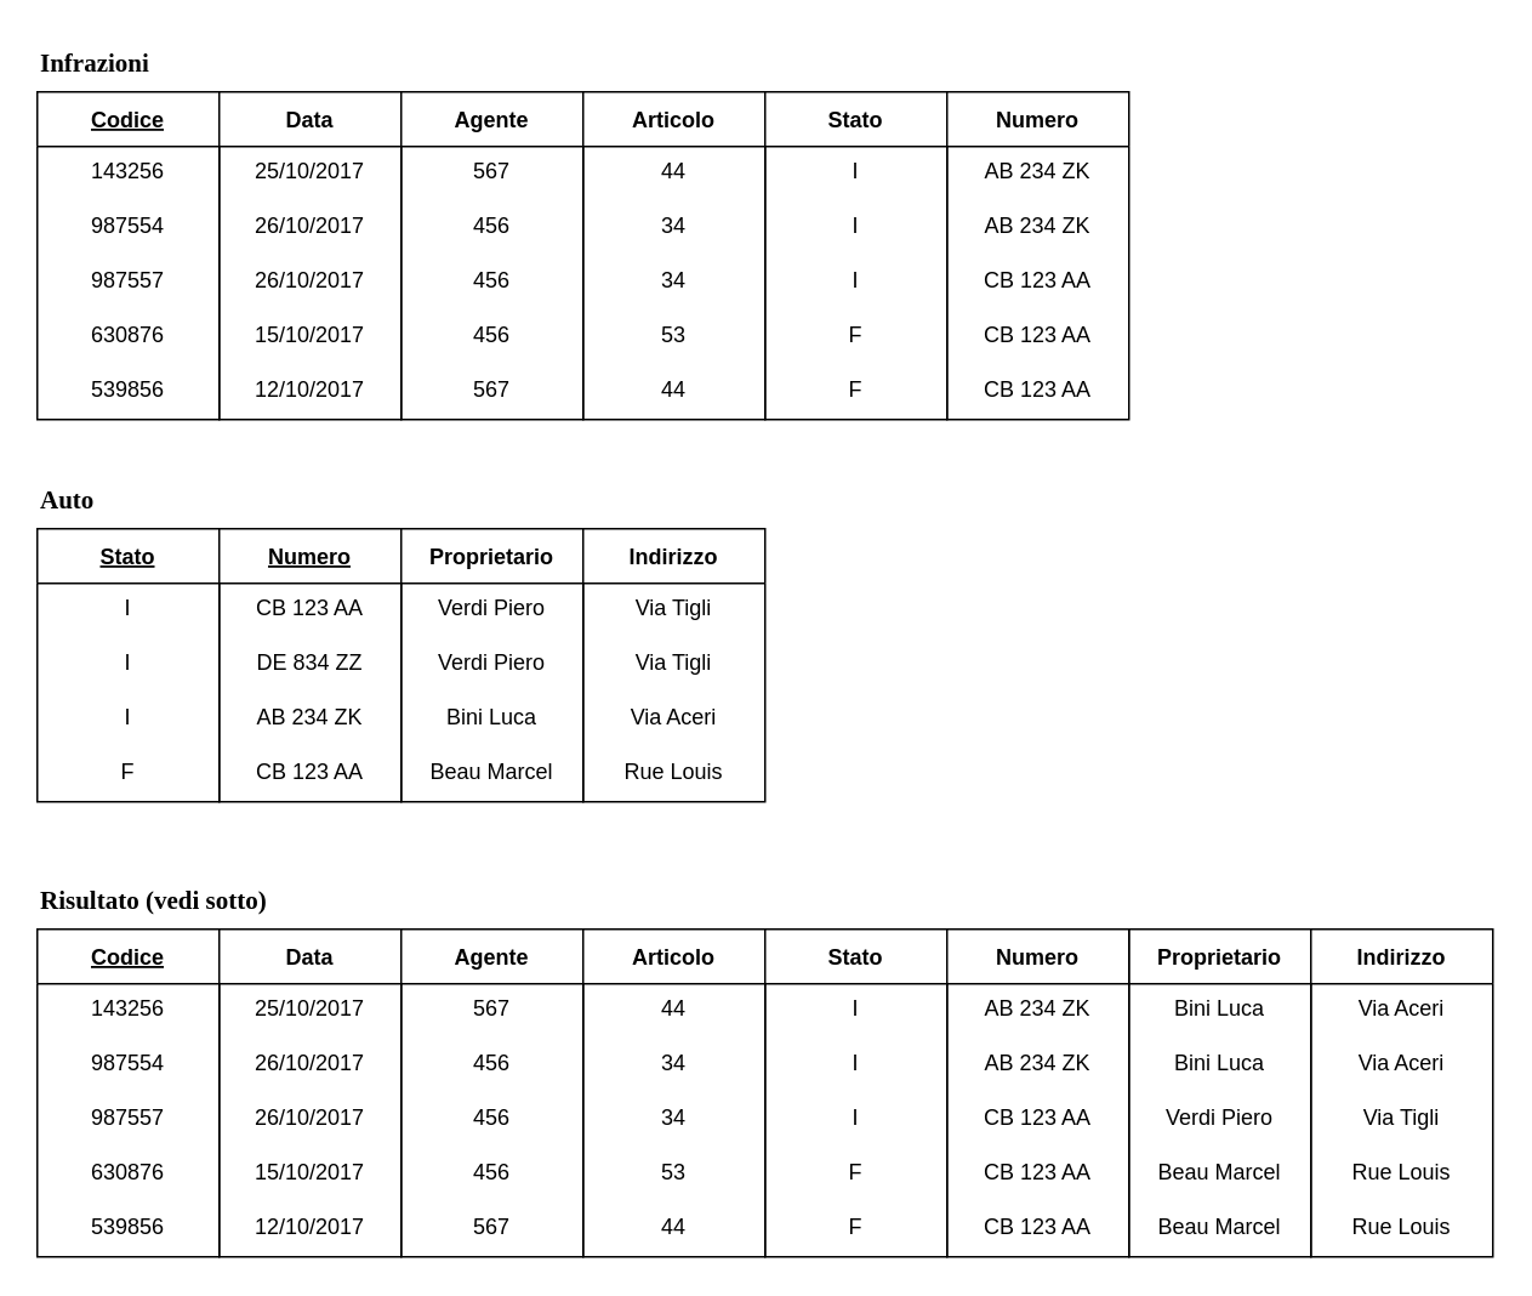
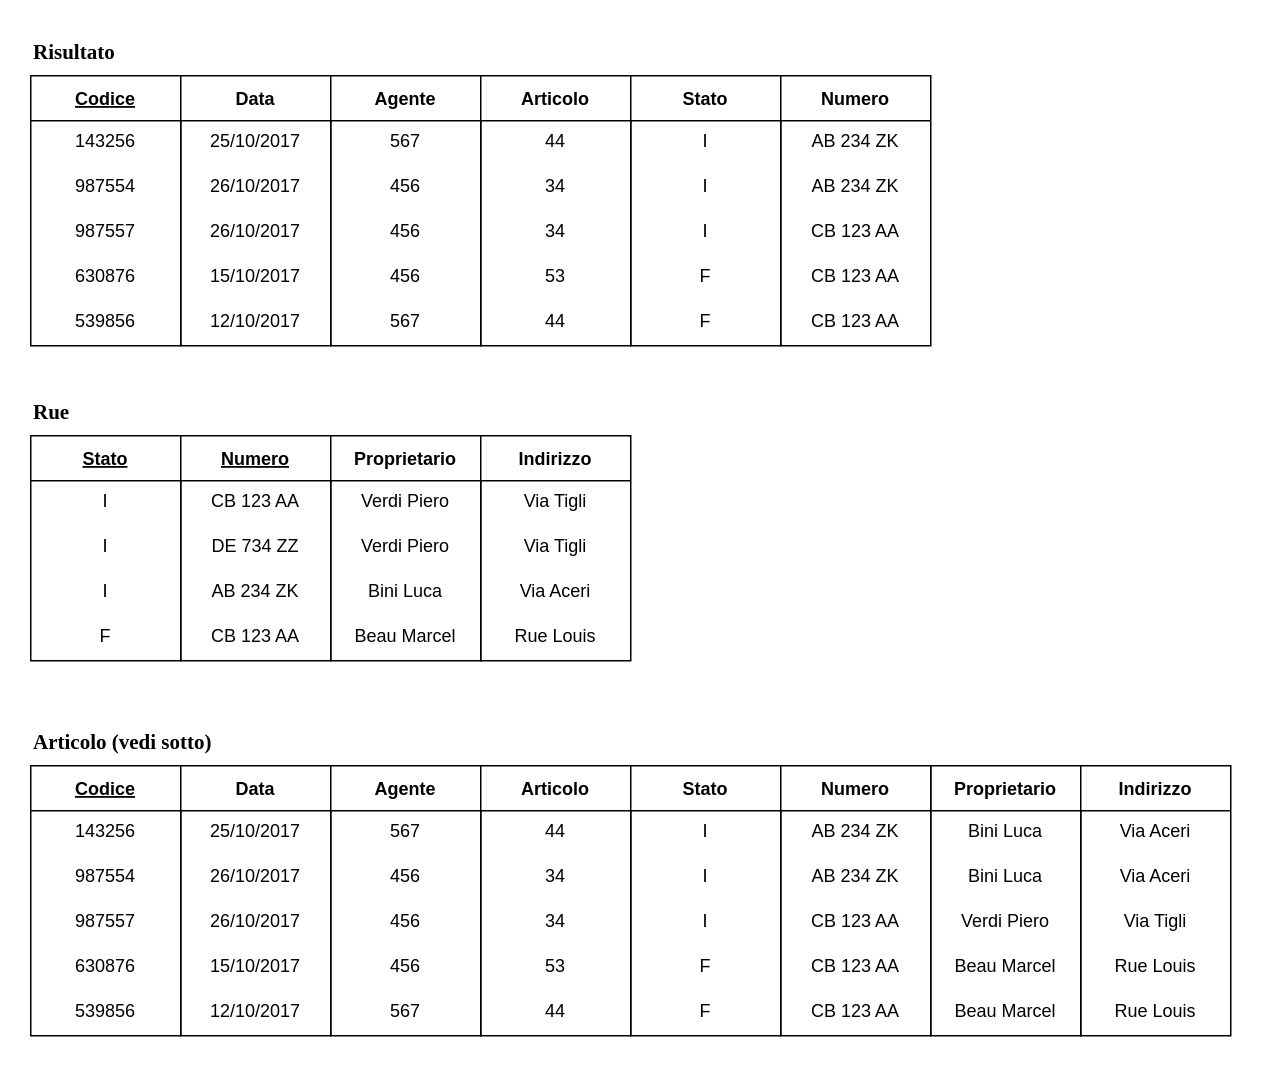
- <mxCell id="10" value="Infrazioni" style="text;html=1;align=left;verticalAlign=middle;resizable=0;points=[];autosize=1;strokeColor=none;fillColor=none;fontStyle=1;fontFamily=Times New Roman;fontSize=14;" vertex="1" parent="1"><mxGeometry x="20" y="20" width="80" height="30" as="geometry" /></mxCell>
+ <mxCell id="10" value="Risultato" style="text;html=1;align=left;verticalAlign=middle;resizable=0;points=[];autosize=1;strokeColor=none;fillColor=none;fontStyle=1;fontFamily=Times New Roman;fontSize=14;" vertex="1" parent="1"><mxGeometry x="20" y="20" width="80" height="30" as="geometry" /></mxCell>
- <mxCell id="17" value="Auto" style="text;html=1;align=left;verticalAlign=middle;resizable=0;points=[];autosize=1;strokeColor=none;fillColor=none;fontStyle=1;fontFamily=Times New Roman;fontSize=14;" vertex="1" parent="1"><mxGeometry x="20" y="260" width="50" height="30" as="geometry" /></mxCell>
+ <mxCell id="17" value="Rue" style="text;html=1;align=left;verticalAlign=middle;resizable=0;points=[];autosize=1;strokeColor=none;fillColor=none;fontStyle=1;fontFamily=Times New Roman;fontSize=14;" vertex="1" parent="1"><mxGeometry x="20" y="260" width="50" height="30" as="geometry" /></mxCell>
- <mxCell id="16" value="DE 834 ZZ" style="text;strokeColor=none;fillColor=none;spacingLeft=4;spacingRight=4;overflow=hidden;rotatable=0;points=[[0,0.5],[1,0.5]];portConstraint=eastwest;fontSize=12;align=center;" vertex="1" parent="14"><mxGeometry y="60" width="100" height="30" as="geometry" /></mxCell>
+ <mxCell id="16" value="DE 734 ZZ" style="text;strokeColor=none;fillColor=none;spacingLeft=4;spacingRight=4;overflow=hidden;rotatable=0;points=[[0,0.5],[1,0.5]];portConstraint=eastwest;fontSize=12;align=center;" vertex="1" parent="14"><mxGeometry y="60" width="100" height="30" as="geometry" /></mxCell>
- <mxCell id="26" value="Risultato (vedi sotto)" style="text;html=1;align=left;verticalAlign=middle;resizable=0;points=[];autosize=1;strokeColor=none;fillColor=none;fontStyle=1;fontFamily=Times New Roman;fontSize=14;" vertex="1" parent="1"><mxGeometry x="20" y="480" width="150" height="30" as="geometry" /></mxCell>
+ <mxCell id="26" value="Articolo (vedi sotto)" style="text;html=1;align=left;verticalAlign=middle;resizable=0;points=[];autosize=1;strokeColor=none;fillColor=none;fontStyle=1;fontFamily=Times New Roman;fontSize=14;" vertex="1" parent="1"><mxGeometry x="20" y="480" width="150" height="30" as="geometry" /></mxCell>
